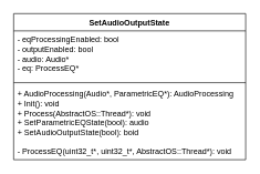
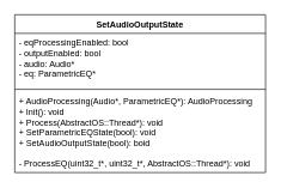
- <mxCell id="3" value="- eqProcessingEnabled: bool&lt;br&gt;- outputEnabled: bool&lt;br&gt;- audio: Audio*&lt;br&gt;- eq: ProcessEQ*" style="text;strokeColor=none;fillColor=none;align=left;verticalAlign=top;spacingLeft=4;spacingRight=4;overflow=hidden;rotatable=0;points=[[0,0.5],[1,0.5]];portConstraint=eastwest;whiteSpace=wrap;html=1;" vertex="1" parent="2"><mxGeometry y="26" width="350" height="74" as="geometry" /></mxCell>
+ <mxCell id="3" value="- eqProcessingEnabled: bool&lt;br&gt;- outputEnabled: bool&lt;br&gt;- audio: Audio*&lt;br&gt;- eq: ParametricEQ*" style="text;strokeColor=none;fillColor=none;align=left;verticalAlign=top;spacingLeft=4;spacingRight=4;overflow=hidden;rotatable=0;points=[[0,0.5],[1,0.5]];portConstraint=eastwest;whiteSpace=wrap;html=1;" vertex="1" parent="2"><mxGeometry y="26" width="350" height="74" as="geometry" /></mxCell>
- <mxCell id="5" value="+ AudioProcessing(Audio*, ParametricEQ*): AudioProcessing&lt;br&gt;+ Init(): void&lt;br&gt;+ Process(AbstractOS::Thread*): void&lt;br&gt;+ SetParametricEQState(bool): audio&lt;br&gt;+ SetAudioOutputState(bool): boid&lt;br&gt;&lt;br&gt;- ProcessEQ(uint32_t*, uint32_t*, AbstractOS::Thread*): void" style="text;strokeColor=none;fillColor=none;align=left;verticalAlign=top;spacingLeft=4;spacingRight=4;overflow=hidden;rotatable=0;points=[[0,0.5],[1,0.5]];portConstraint=eastwest;whiteSpace=wrap;html=1;" vertex="1" parent="2"><mxGeometry y="108" width="350" height="112" as="geometry" /></mxCell>
+ <mxCell id="5" value="+ AudioProcessing(Audio*, ParametricEQ*): AudioProcessing&lt;br&gt;+ Init(): void&lt;br&gt;+ Process(AbstractOS::Thread*): void&lt;br&gt;+ SetParametricEQState(bool): void&lt;br&gt;+ SetAudioOutputState(bool): boid&lt;br&gt;&lt;br&gt;- ProcessEQ(uint32_t*, uint32_t*, AbstractOS::Thread*): void" style="text;strokeColor=none;fillColor=none;align=left;verticalAlign=top;spacingLeft=4;spacingRight=4;overflow=hidden;rotatable=0;points=[[0,0.5],[1,0.5]];portConstraint=eastwest;whiteSpace=wrap;html=1;" vertex="1" parent="2"><mxGeometry y="108" width="350" height="112" as="geometry" /></mxCell>
